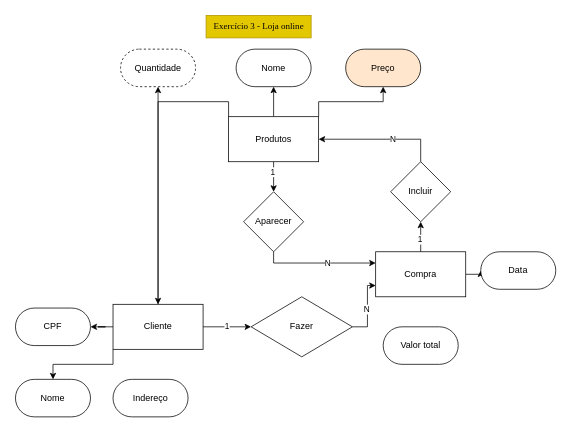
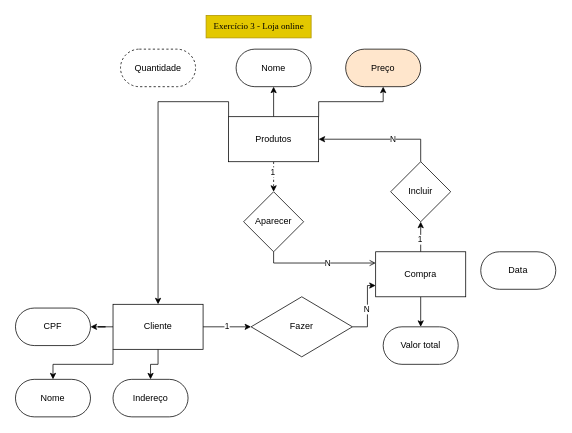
- <mxCell id="3" value="" style="edgeStyle=orthogonalEdgeStyle;rounded=0;orthogonalLoop=1;jettySize=auto;html=1;" edge="1" parent="1" source="8" target="17"><mxGeometry relative="1" as="geometry" /></mxCell>
+ <mxCell id="3" value="" style="edgeStyle=orthogonalEdgeStyle;rounded=0;orthogonalLoop=1;jettySize=auto;html=1;" edge="1" parent="1" source="8" target="18"><mxGeometry relative="1" as="geometry" /></mxCell>
- <mxCell id="12" value="" style="edgeStyle=orthogonalEdgeStyle;rounded=0;orthogonalLoop=1;jettySize=auto;html=1;" edge="1" parent="1" source="14" target="35"><mxGeometry relative="1" as="geometry" /></mxCell>
+ <mxCell id="12" value="" style="edgeStyle=orthogonalEdgeStyle;rounded=0;orthogonalLoop=1;jettySize=auto;html=1;dashed=1;" edge="1" parent="1" source="14" target="35"><mxGeometry relative="1" as="geometry" /></mxCell>
- <mxCell id="33" style="edgeStyle=orthogonalEdgeStyle;rounded=0;orthogonalLoop=1;jettySize=auto;html=1;exitX=0.5;exitY=1;exitDx=0;exitDy=0;entryX=0;entryY=0.25;entryDx=0;entryDy=0;" edge="1" parent="1" source="35" target="24"><mxGeometry relative="1" as="geometry"><Array as="points"><mxPoint x="364" y="350" /></Array></mxGeometry></mxCell>
+ <mxCell id="33" style="edgeStyle=orthogonalEdgeStyle;rounded=0;orthogonalLoop=1;jettySize=auto;html=1;exitX=0.5;exitY=1;exitDx=0;exitDy=0;entryX=0;entryY=0.25;entryDx=0;entryDy=0;endArrow=open;" edge="1" parent="1" source="35" target="24"><mxGeometry relative="1" as="geometry"><Array as="points"><mxPoint x="364" y="350" /></Array></mxGeometry></mxCell>
- <mxCell id="21" value="" style="edgeStyle=orthogonalEdgeStyle;rounded=0;orthogonalLoop=1;jettySize=auto;html=1;" edge="1" parent="1" source="24" target="25"><mxGeometry relative="1" as="geometry" /></mxCell>
+ <mxCell id="21" value="" style="edgeStyle=orthogonalEdgeStyle;rounded=0;orthogonalLoop=1;jettySize=auto;html=1;" edge="1" parent="1" source="24" target="26"><mxGeometry relative="1" as="geometry" /></mxCell>
